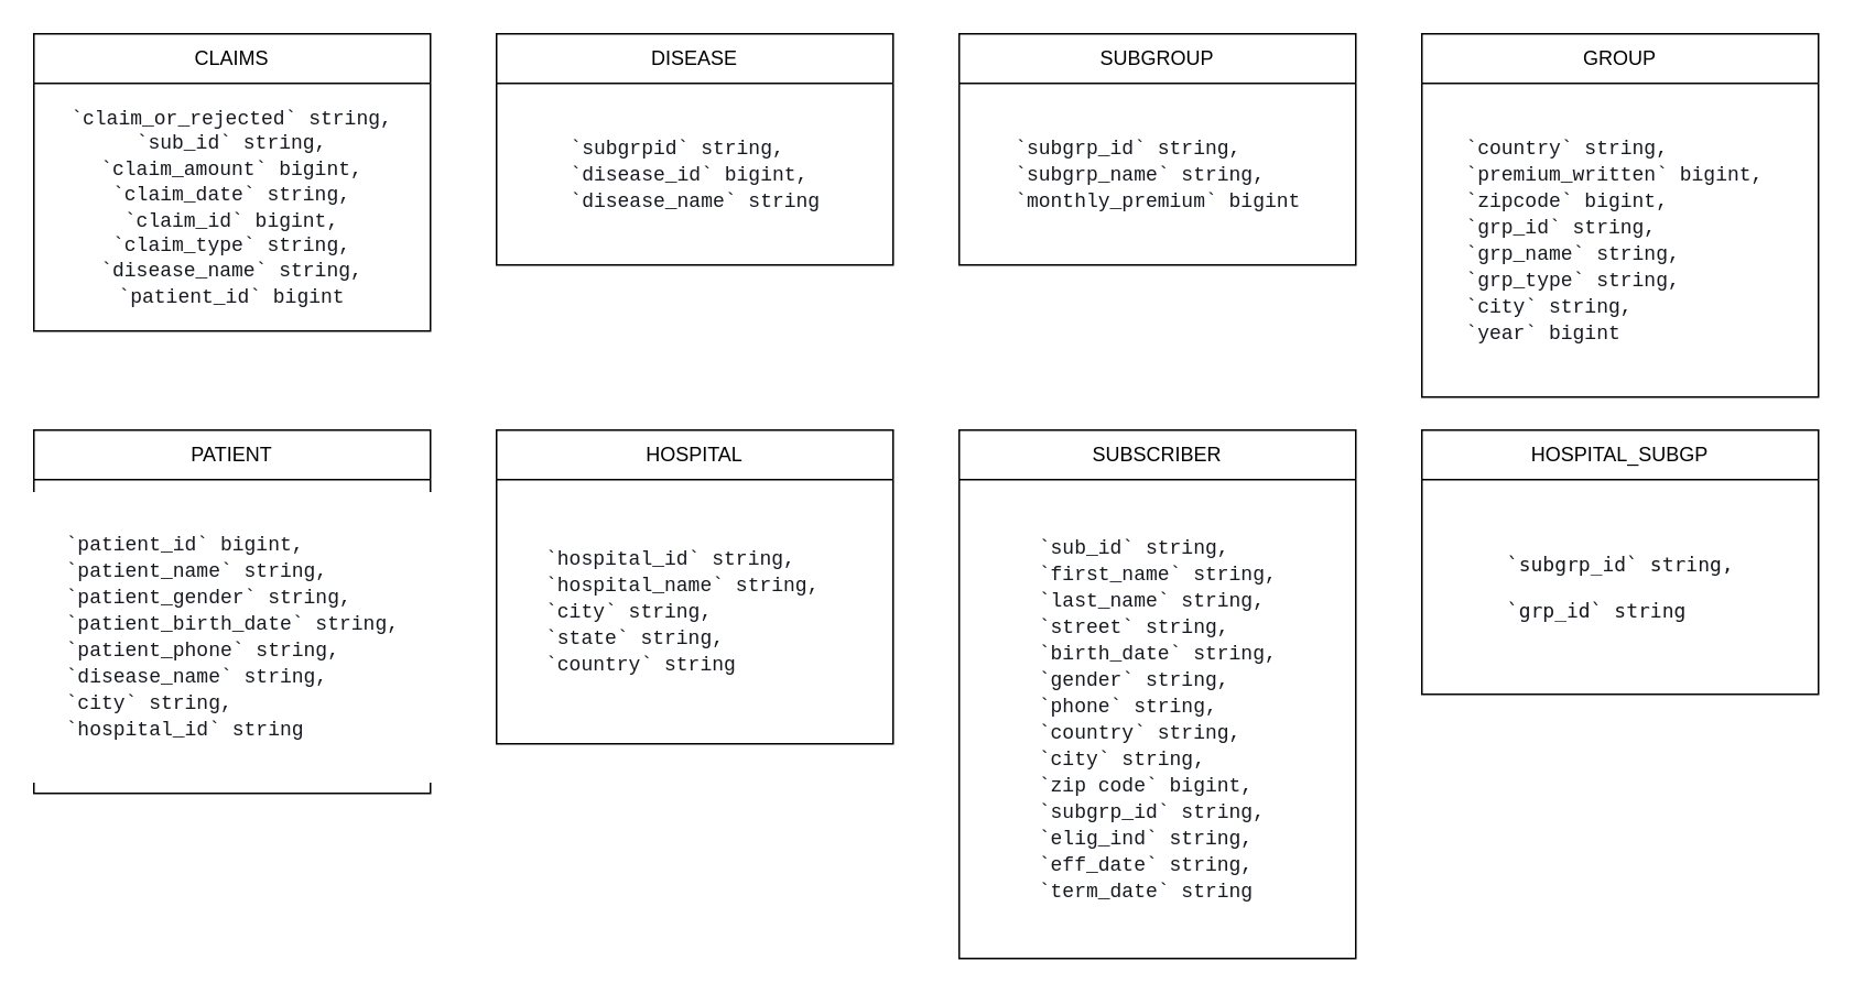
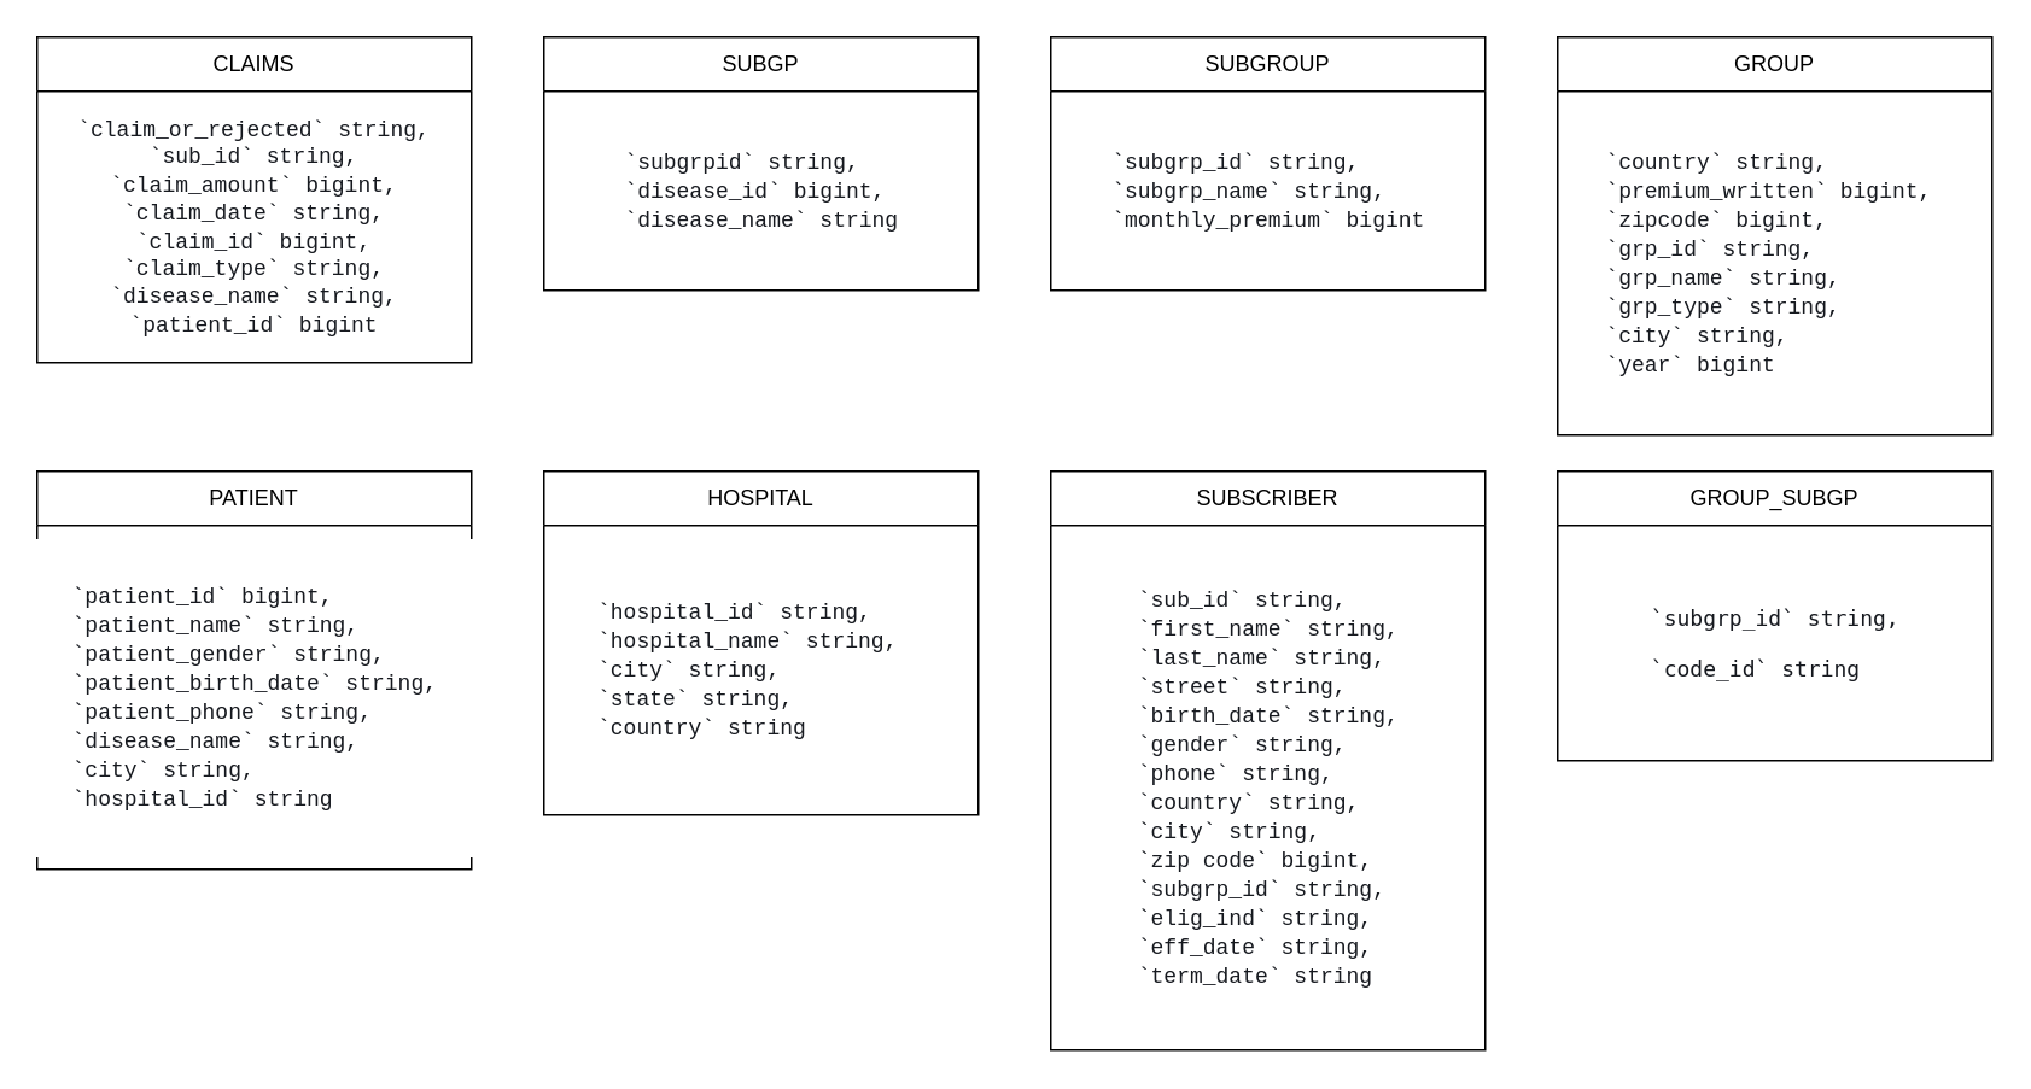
- <mxCell id="4" value="DISEASE" style="swimlane;fontStyle=0;childLayout=stackLayout;horizontal=1;startSize=30;horizontalStack=0;resizeParent=1;resizeParentMax=0;resizeLast=0;collapsible=1;marginBottom=0;whiteSpace=wrap;html=1;" vertex="1" parent="1"><mxGeometry x="300" y="20" width="240" height="140" as="geometry" /></mxCell>
+ <mxCell id="4" value="SUBGP" style="swimlane;fontStyle=0;childLayout=stackLayout;horizontal=1;startSize=30;horizontalStack=0;resizeParent=1;resizeParentMax=0;resizeLast=0;collapsible=1;marginBottom=0;whiteSpace=wrap;html=1;" vertex="1" parent="1"><mxGeometry x="300" y="20" width="240" height="140" as="geometry" /></mxCell>
- <mxCell id="16" value="HOSPITAL_SUBGP" style="swimlane;fontStyle=0;childLayout=stackLayout;horizontal=1;startSize=30;horizontalStack=0;resizeParent=1;resizeParentMax=0;resizeLast=0;collapsible=1;marginBottom=0;whiteSpace=wrap;html=1;" vertex="1" parent="1"><mxGeometry x="860" y="260" width="240" height="160" as="geometry" /></mxCell>
+ <mxCell id="16" value="GROUP_SUBGP" style="swimlane;fontStyle=0;childLayout=stackLayout;horizontal=1;startSize=30;horizontalStack=0;resizeParent=1;resizeParentMax=0;resizeLast=0;collapsible=1;marginBottom=0;whiteSpace=wrap;html=1;" vertex="1" parent="1"><mxGeometry x="860" y="260" width="240" height="160" as="geometry" /></mxCell>
- <mxCell id="17" value="&lt;pre style=&quot;border-color: var(--border-color); font-size: var(--font-size-body-s-533prh, 12px); font-family: var(--font-family-monospace-yt4nwf, Monaco, Menlo, Consolas, &amp;quot;Courier Prime&amp;quot;, Courier, &amp;quot;Courier New&amp;quot;, monospace); background: rgb(255, 255, 255); margin-top: 0px; margin-bottom: 0px; overflow: auto; padding: var(--space-scaled-xl-rljqft, 24px) var(--space-xl-5fdwzu, 24px); -webkit-font-smoothing: auto; line-height: var(--line-height-body-s-n0pazd, 16px); color: rgb(22, 25, 31); text-align: left;&quot; class=&quot;awsui_root_18wu0_lw6ey_93 awsui_box_18wu0_lw6ey_207 awsui_pre-variant_18wu0_lw6ey_207 awsui_p-xl_18wu0_lw6ey_679 awsui_color-default_18wu0_lw6ey_207 awsui_font-size-body-s_18wu0_lw6ey_351 awsui_font-weight-default_18wu0_lw6ey_263&quot; data-testid=&quot;query-results-text&quot;&gt;&lt;pre style=&quot;background-image: initial; background-position: initial; background-size: initial; background-repeat: initial; background-attachment: initial; background-origin: initial; background-clip: initial;&quot;&gt;`subgrp_id` string,&lt;/pre&gt;&lt;pre style=&quot;background-image: initial; background-position: initial; background-size: initial; background-repeat: initial; background-attachment: initial; background-origin: initial; background-clip: initial;&quot;&gt;`grp_id` string&lt;/pre&gt;&lt;/pre&gt;" style="text;html=1;align=center;verticalAlign=middle;resizable=0;points=[];autosize=1;strokeColor=none;fillColor=none;" vertex="1" parent="16"><mxGeometry y="30" width="240" height="130" as="geometry" /></mxCell>
+ <mxCell id="17" value="&lt;pre style=&quot;border-color: var(--border-color); font-size: var(--font-size-body-s-533prh, 12px); font-family: var(--font-family-monospace-yt4nwf, Monaco, Menlo, Consolas, &amp;quot;Courier Prime&amp;quot;, Courier, &amp;quot;Courier New&amp;quot;, monospace); background: rgb(255, 255, 255); margin-top: 0px; margin-bottom: 0px; overflow: auto; padding: var(--space-scaled-xl-rljqft, 24px) var(--space-xl-5fdwzu, 24px); -webkit-font-smoothing: auto; line-height: var(--line-height-body-s-n0pazd, 16px); color: rgb(22, 25, 31); text-align: left;&quot; class=&quot;awsui_root_18wu0_lw6ey_93 awsui_box_18wu0_lw6ey_207 awsui_pre-variant_18wu0_lw6ey_207 awsui_p-xl_18wu0_lw6ey_679 awsui_color-default_18wu0_lw6ey_207 awsui_font-size-body-s_18wu0_lw6ey_351 awsui_font-weight-default_18wu0_lw6ey_263&quot; data-testid=&quot;query-results-text&quot;&gt;&lt;pre style=&quot;background-image: initial; background-position: initial; background-size: initial; background-repeat: initial; background-attachment: initial; background-origin: initial; background-clip: initial;&quot;&gt;`subgrp_id` string,&lt;/pre&gt;&lt;pre style=&quot;background-image: initial; background-position: initial; background-size: initial; background-repeat: initial; background-attachment: initial; background-origin: initial; background-clip: initial;&quot;&gt;`code_id` string&lt;/pre&gt;&lt;/pre&gt;" style="text;html=1;align=center;verticalAlign=middle;resizable=0;points=[];autosize=1;strokeColor=none;fillColor=none;" vertex="1" parent="16"><mxGeometry y="30" width="240" height="130" as="geometry" /></mxCell>
